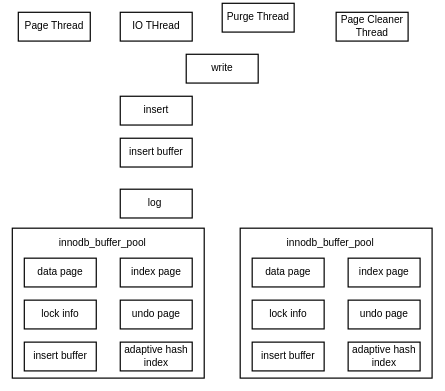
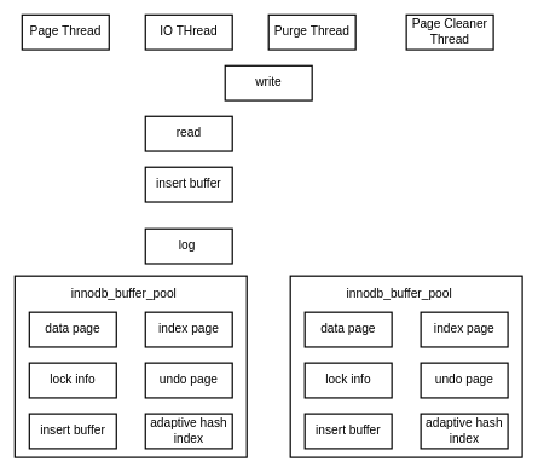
- <mxCell id="8" value="Purge Thread" style="rounded=0;whiteSpace=wrap;html=1;strokeWidth=2;fontSize=17;" parent="1" vertex="1"><mxGeometry x="370" y="5" width="120" height="48" as="geometry" /></mxCell>
+ <mxCell id="8" value="Purge Thread" style="rounded=0;whiteSpace=wrap;html=1;strokeWidth=2;fontSize=17;" parent="1" vertex="1"><mxGeometry x="370" y="20" width="120" height="48" as="geometry" /></mxCell>
- <mxCell id="5" value="insert" style="rounded=0;whiteSpace=wrap;html=1;strokeWidth=2;fontSize=17;" parent="1" vertex="1"><mxGeometry x="200" y="160" width="120" height="48" as="geometry" /></mxCell>
+ <mxCell id="5" value="read" style="rounded=0;whiteSpace=wrap;html=1;strokeWidth=2;fontSize=17;" parent="1" vertex="1"><mxGeometry x="200" y="160" width="120" height="48" as="geometry" /></mxCell>
